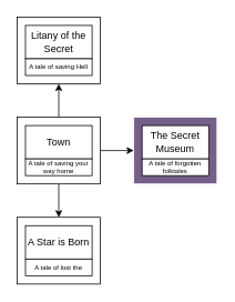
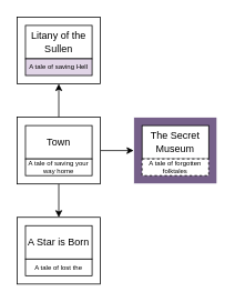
- <mxCell id="11" value="Litany of the Secret" style="rounded=0;whiteSpace=wrap;html=1;" parent="1" vertex="1"><mxGeometry x="30" y="30" width="80" height="40" as="geometry" /></mxCell>
+ <mxCell id="11" value="Litany of the Sullen" style="rounded=0;whiteSpace=wrap;html=1;" parent="1" vertex="1"><mxGeometry x="30" y="30" width="80" height="40" as="geometry" /></mxCell>
- <mxCell id="15" value="A tale of saving Hell" style="rounded=0;whiteSpace=wrap;html=1;fontSize=8;" parent="1" vertex="1"><mxGeometry x="30" y="70" width="80" height="20" as="geometry" /></mxCell>
+ <mxCell id="15" value="A tale of saving Hell" style="rounded=0;whiteSpace=wrap;html=1;fontSize=8;fillColor=#e1d5e7;" parent="1" vertex="1"><mxGeometry x="30" y="70" width="80" height="20" as="geometry" /></mxCell>
- <mxCell id="13" value="A tale of forgotten folktales" style="rounded=0;whiteSpace=wrap;html=1;fontSize=8;" parent="1" vertex="1"><mxGeometry x="170" y="190" width="80" height="20" as="geometry" /></mxCell>
+ <mxCell id="13" value="A tale of forgotten folktales" style="rounded=0;whiteSpace=wrap;html=1;fontSize=8;dashed=1;" parent="1" vertex="1"><mxGeometry x="170" y="190" width="80" height="20" as="geometry" /></mxCell>
